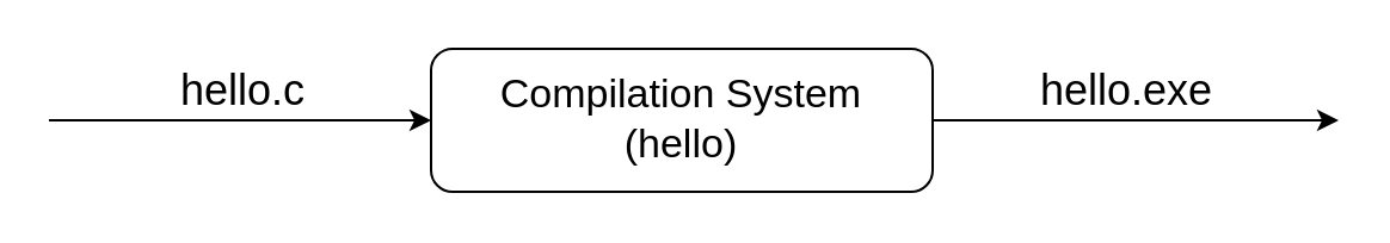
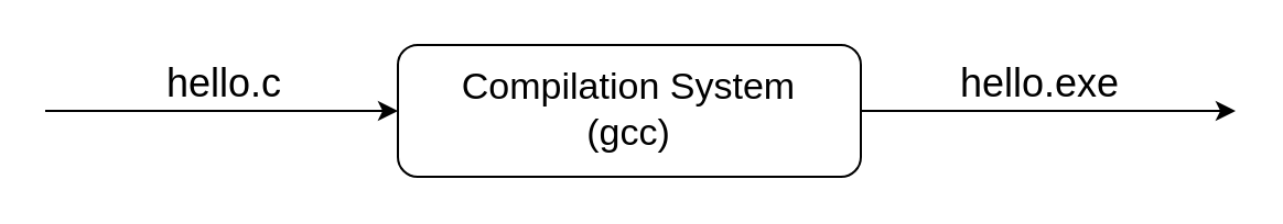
- <mxCell id="4" value="Compilation System&lt;br style=&quot;font-size: 17px;&quot;&gt;(hello)" style="rounded=1;whiteSpace=wrap;html=1;fontStyle=0;fontSize=17;" vertex="1" parent="1"><mxGeometry x="180" y="20" width="210" height="60" as="geometry" /></mxCell>
+ <mxCell id="4" value="Compilation System&lt;br style=&quot;font-size: 17px;&quot;&gt;(gcc)" style="rounded=1;whiteSpace=wrap;html=1;fontStyle=0;fontSize=17;" vertex="1" parent="1"><mxGeometry x="180" y="20" width="210" height="60" as="geometry" /></mxCell>
